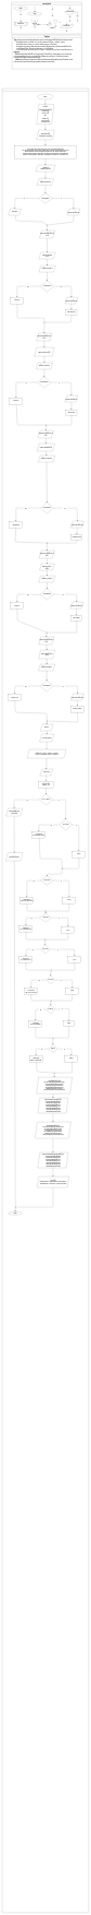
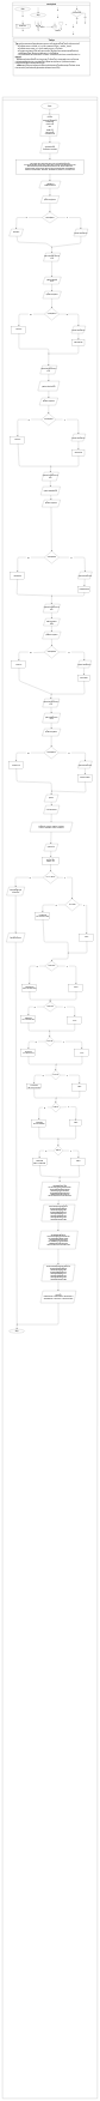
- <mxCell id="32" value="แสดงผล/รับค่า" style="shape=parallelogram;perimeter=parallelogramPerimeter;whiteSpace=wrap;html=1;fixedSize=1;fontFamily=Sarabun;fontSource=https%3A%2F%2Ffonts.googleapis.com%2Fcss%3Ffamily%3DSarabun;" parent="2" vertex="1"><mxGeometry x="450" y="205" width="120" height="30" as="geometry" /></mxCell>
- <mxCell id="155" value="คืนเงินที่ใส่มาให้ลูกค้า" style="shape=parallelogram;perimeter=parallelogramPerimeter;whiteSpace=wrap;html=1;fixedSize=1;fontSize=12;" vertex="1" parent="35"><mxGeometry x="32" y="6995" width="158" height="75" as="geometry" /></mxCell>
+ <mxCell id="155" value="คืนเงินที่ใส่มาให้ลูกค้า" style="shape=parallelogram;perimeter=parallelogramPerimeter;whiteSpace=wrap;html=1;fixedSize=1;fontSize=12;" vertex="1" parent="35"><mxGeometry x="32" y="6975" width="158" height="75" as="geometry" /></mxCell>
- <mxCell id="182" value="&lt;font style=&quot;font-size: 12px;&quot;&gt;TTT/10=TB&lt;br&gt;TB X 10-TTT=TTB&lt;/font&gt;" style="whiteSpace=wrap;html=1;fontSize=18;" vertex="1" parent="35"><mxGeometry x="205" y="8230" width="120" height="60" as="geometry" /></mxCell>
+ <mxCell id="182" value="&lt;font style=&quot;font-size: 12px;&quot;&gt;TTT/10=TB&lt;br&gt;TB X 10-TTT=TTB&lt;/font&gt;" style="whiteSpace=wrap;html=1;fontSize=18;" vertex="1" parent="35"><mxGeometry x="205" y="8230" width="120" height="45" as="geometry" /></mxCell>
